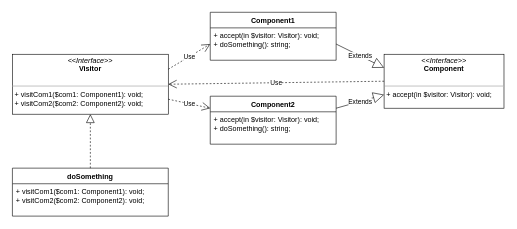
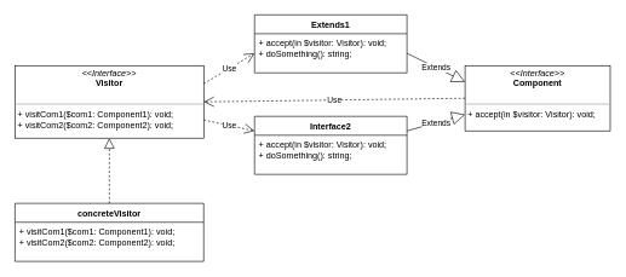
- <mxCell id="7" value="Component1" style="swimlane;fontStyle=1;align=center;verticalAlign=top;childLayout=stackLayout;horizontal=1;startSize=26;horizontalStack=0;resizeParent=1;resizeParentMax=0;resizeLast=0;collapsible=1;marginBottom=0;" parent="1" vertex="1"><mxGeometry x="350" y="20" width="210" height="80" as="geometry" /></mxCell>
+ <mxCell id="7" value="Extends1" style="swimlane;fontStyle=1;align=center;verticalAlign=top;childLayout=stackLayout;horizontal=1;startSize=26;horizontalStack=0;resizeParent=1;resizeParentMax=0;resizeLast=0;collapsible=1;marginBottom=0;" parent="1" vertex="1"><mxGeometry x="350" y="20" width="210" height="80" as="geometry" /></mxCell>
- <mxCell id="9" value="Component2" style="swimlane;fontStyle=1;align=center;verticalAlign=top;childLayout=stackLayout;horizontal=1;startSize=26;horizontalStack=0;resizeParent=1;resizeParentMax=0;resizeLast=0;collapsible=1;marginBottom=0;" parent="1" vertex="1"><mxGeometry x="350" y="160" width="210" height="80" as="geometry" /></mxCell>
+ <mxCell id="9" value="Interface2" style="swimlane;fontStyle=1;align=center;verticalAlign=top;childLayout=stackLayout;horizontal=1;startSize=26;horizontalStack=0;resizeParent=1;resizeParentMax=0;resizeLast=0;collapsible=1;marginBottom=0;" parent="1" vertex="1"><mxGeometry x="350" y="160" width="210" height="80" as="geometry" /></mxCell>
- <mxCell id="4" value="doSomething" style="swimlane;fontStyle=1;align=center;verticalAlign=top;childLayout=stackLayout;horizontal=1;startSize=26;horizontalStack=0;resizeParent=1;resizeParentMax=0;resizeLast=0;collapsible=1;marginBottom=0;" parent="1" vertex="1"><mxGeometry y="280" width="260" height="80" as="geometry" x="20" /></mxCell>
+ <mxCell id="4" value="concreteVisitor" style="swimlane;fontStyle=1;align=center;verticalAlign=top;childLayout=stackLayout;horizontal=1;startSize=26;horizontalStack=0;resizeParent=1;resizeParentMax=0;resizeLast=0;collapsible=1;marginBottom=0;" parent="1" vertex="1"><mxGeometry y="280" width="260" height="80" as="geometry" x="20" /></mxCell>
